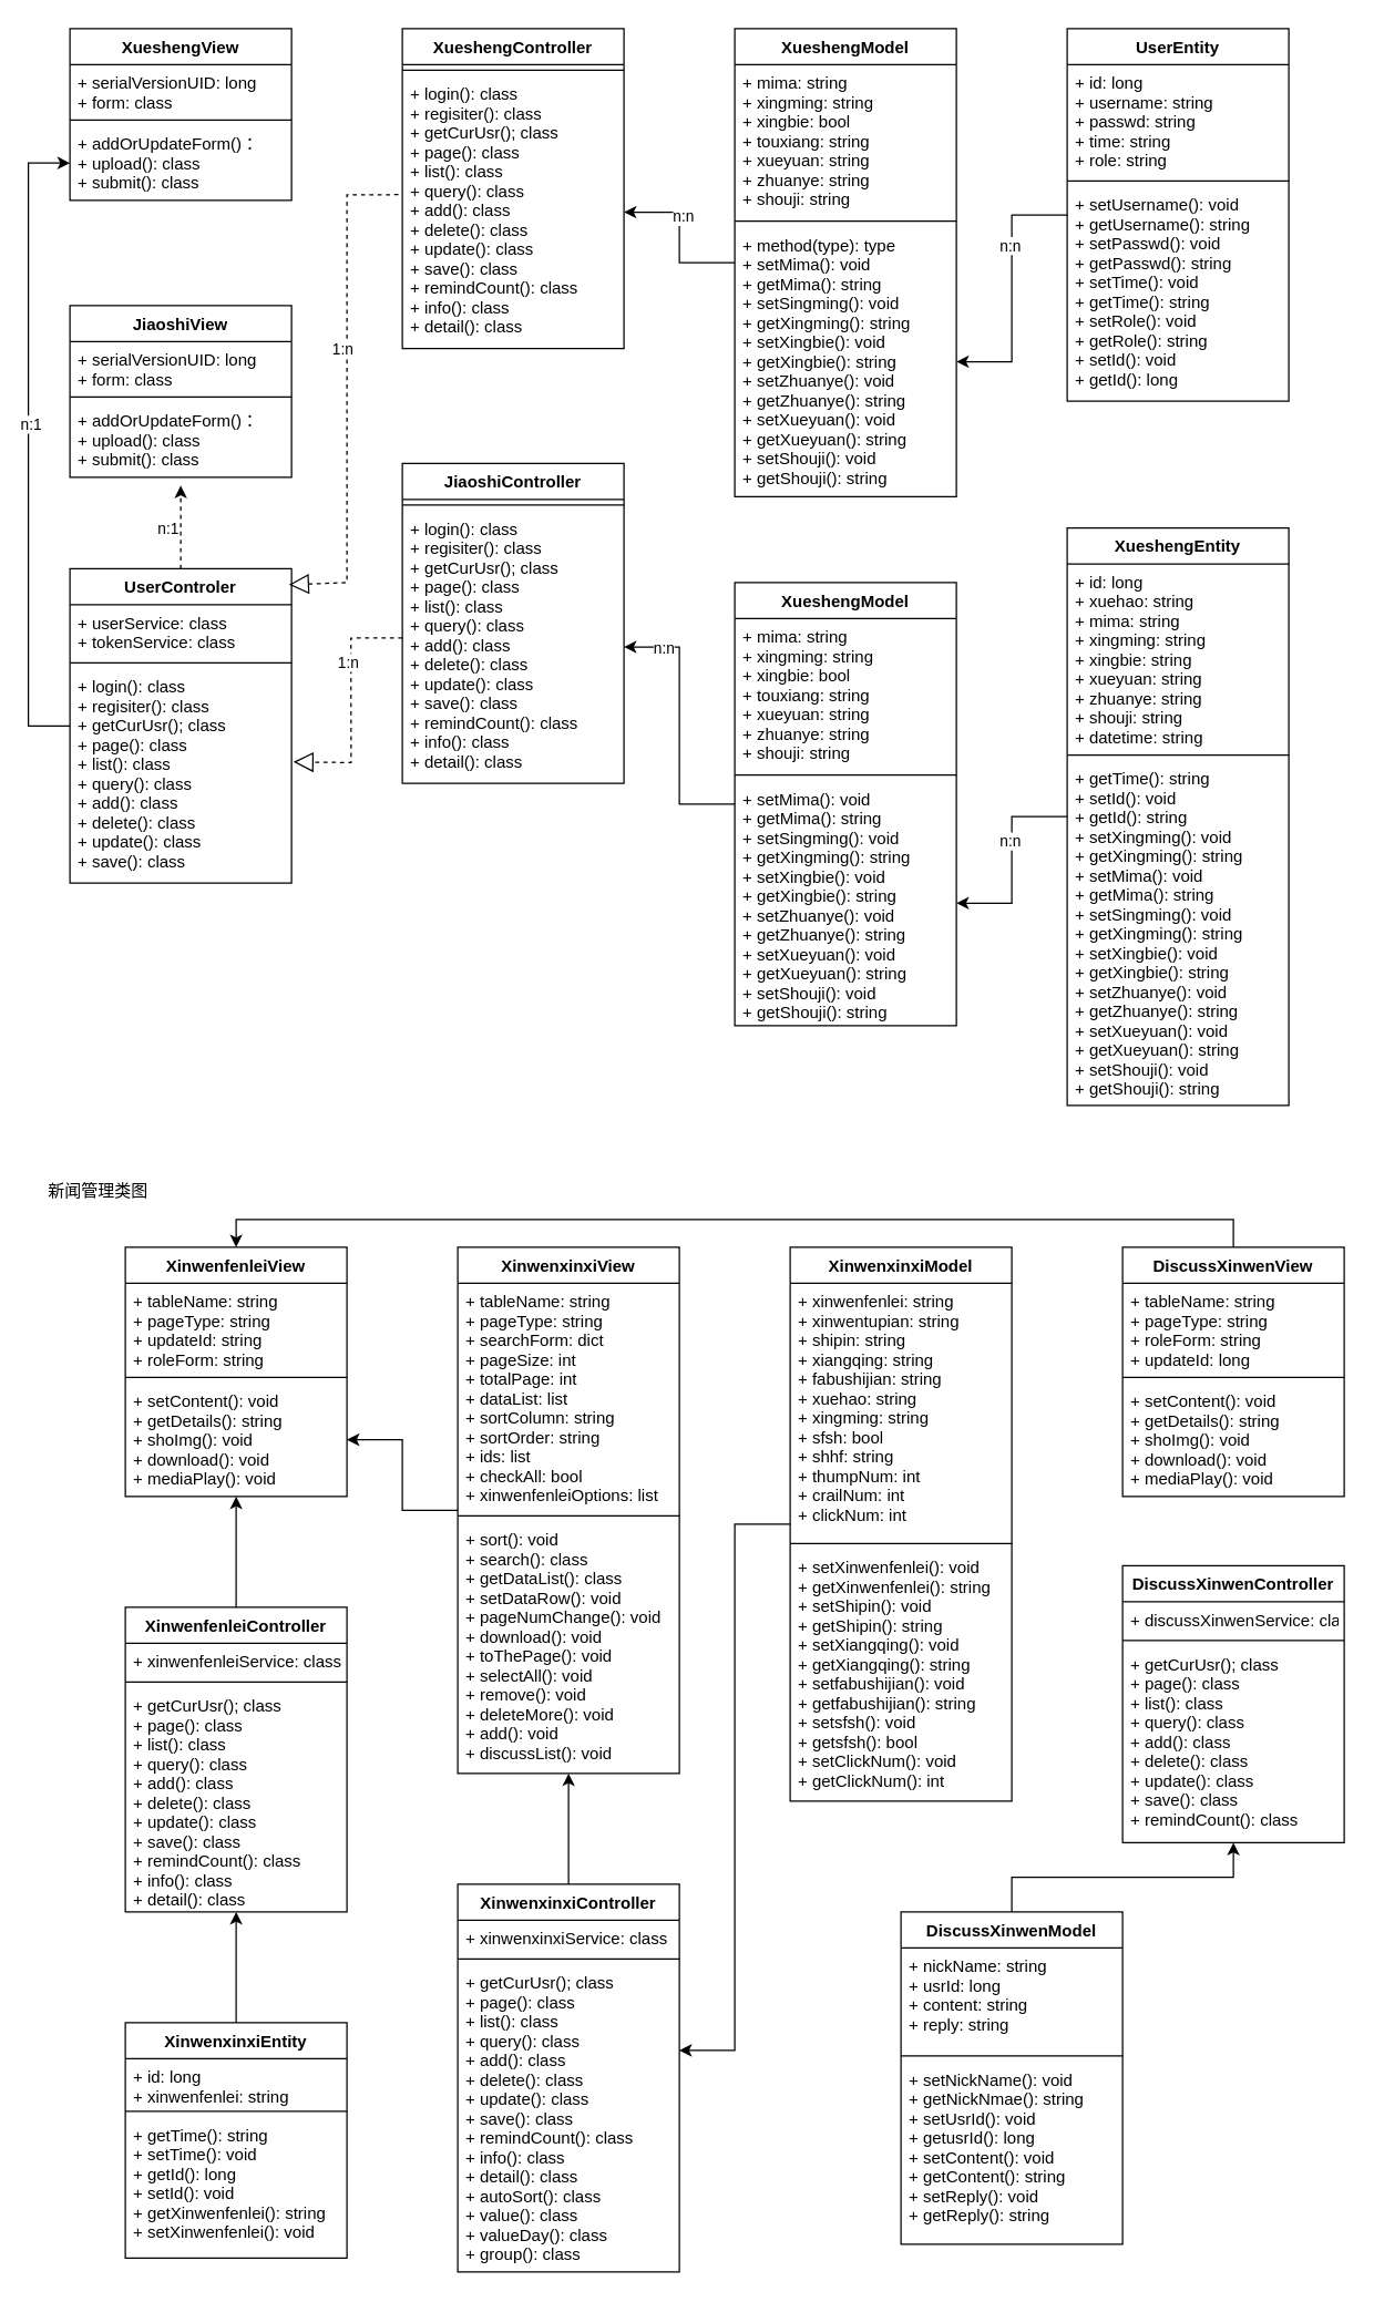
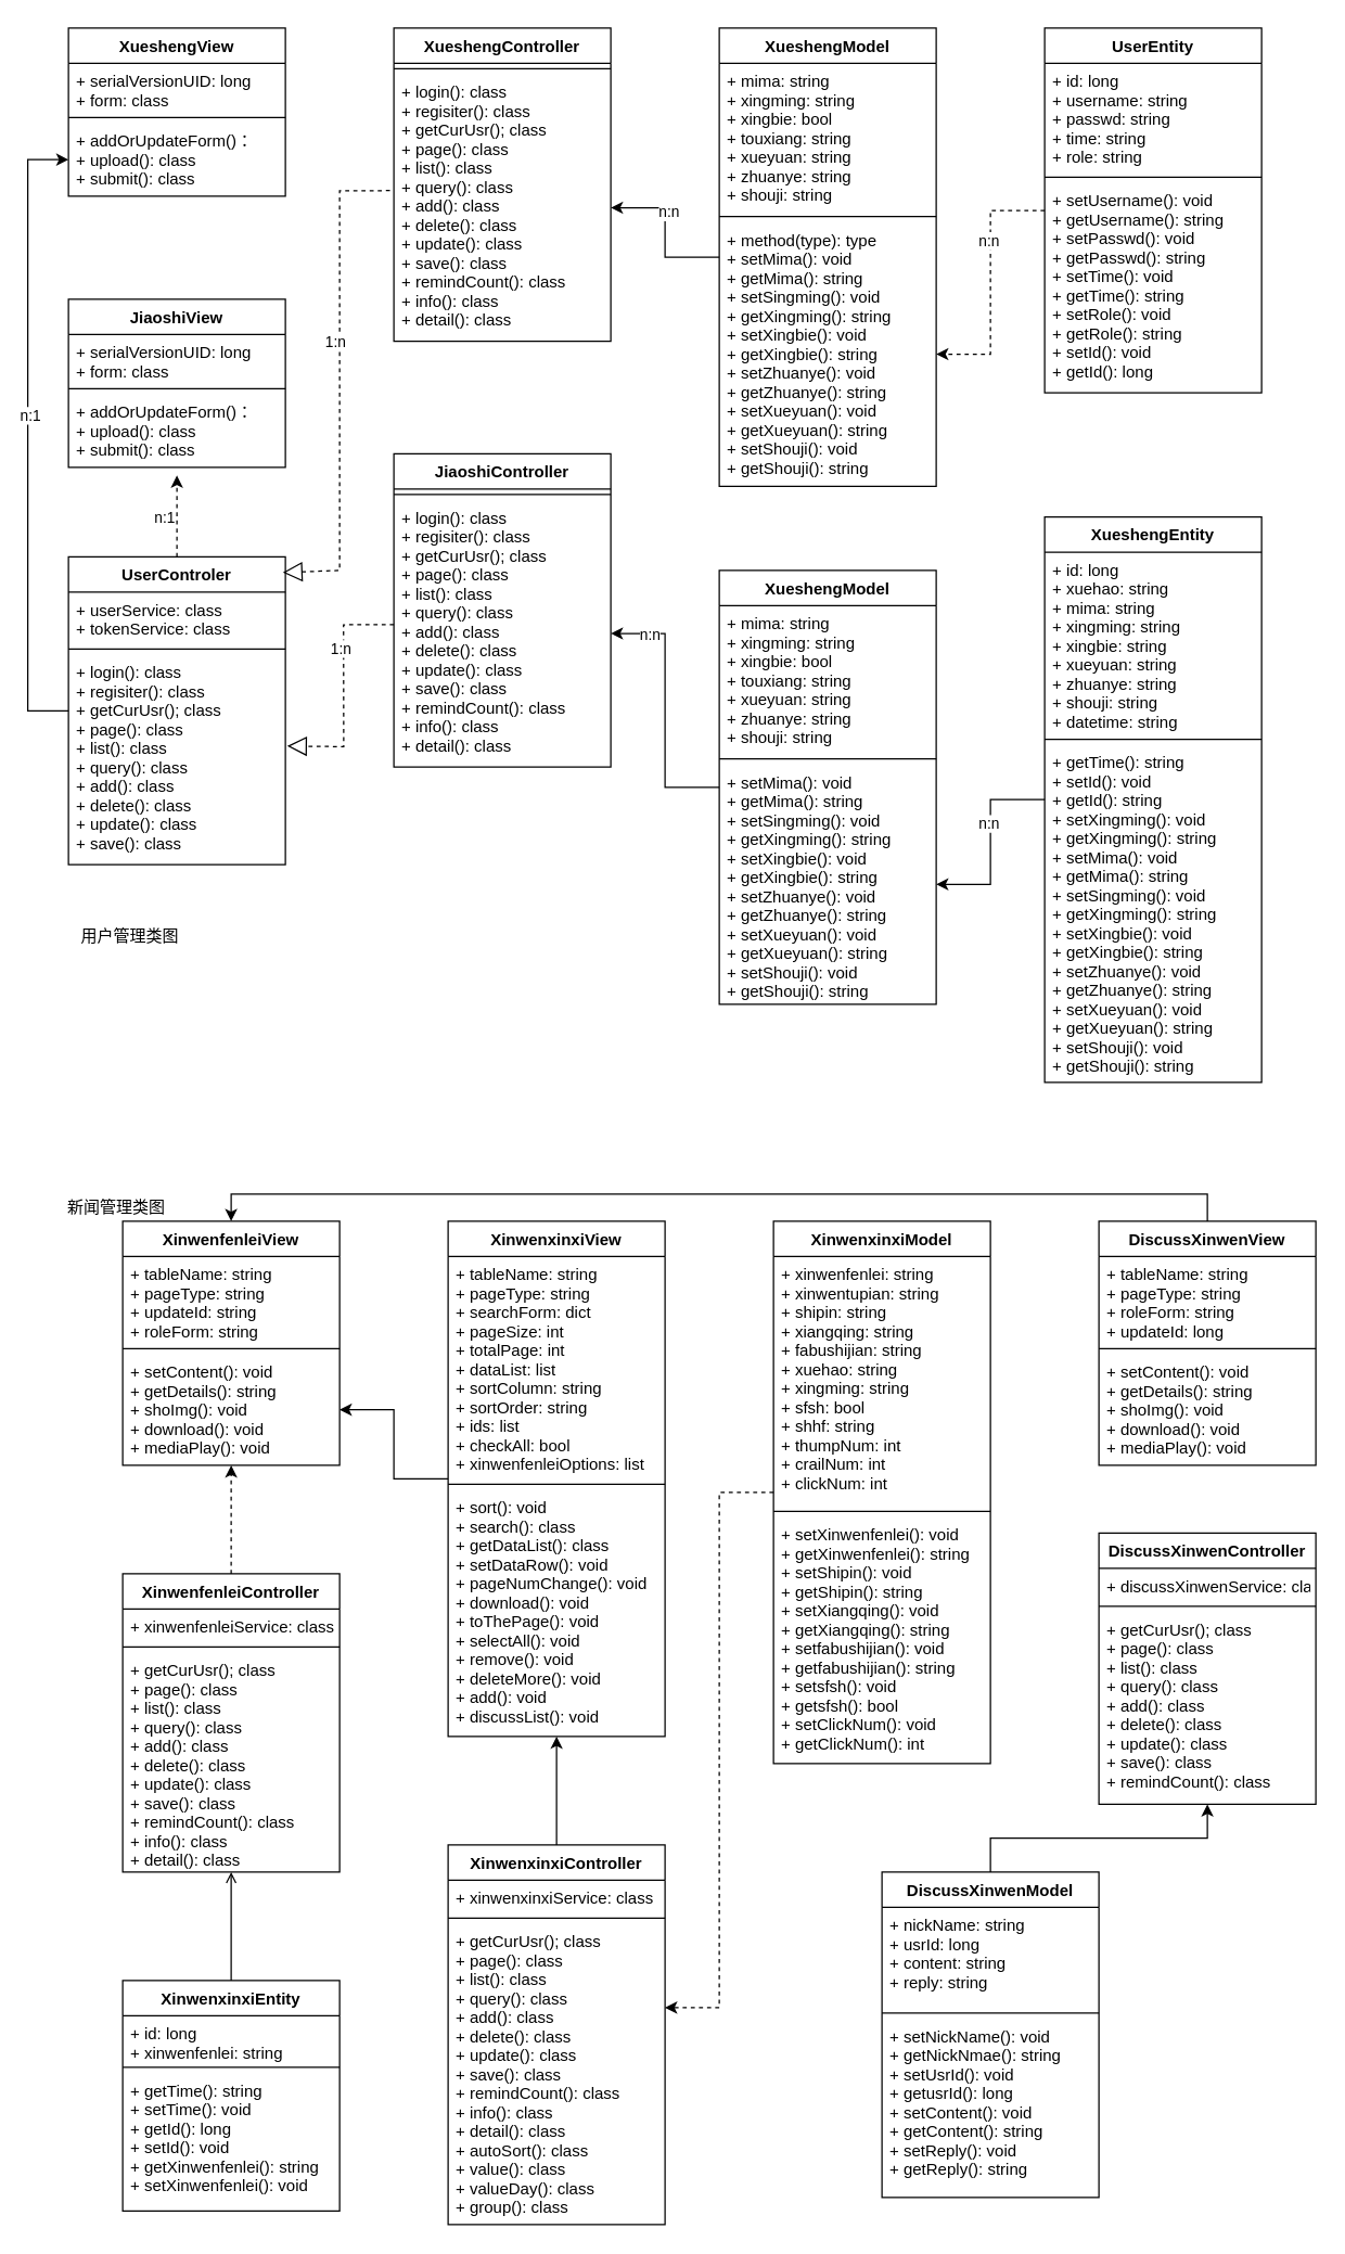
- <mxCell id="41" value="" style="edgeStyle=orthogonalEdgeStyle;rounded=0;orthogonalLoop=1;jettySize=auto;html=1;" edge="1" parent="1" source="43" target="14"><mxGeometry relative="1" as="geometry" /></mxCell>
+ <mxCell id="41" value="" style="edgeStyle=orthogonalEdgeStyle;rounded=0;orthogonalLoop=1;jettySize=auto;html=1;dashed=1;" edge="1" parent="1" source="43" target="14"><mxGeometry relative="1" as="geometry" /></mxCell>
+ <mxCell id="52" value="用户管理类图" style="text;html=1;resizable=0;autosize=1;align=center;verticalAlign=middle;points=[];fillColor=none;strokeColor=none;rounded=0;" vertex="1" parent="1"><mxGeometry x="50" y="680" width="90" height="20" as="geometry" /></mxCell>
- <mxCell id="53" value="新闻管理类图" style="text;html=1;resizable=0;autosize=1;align=center;verticalAlign=middle;points=[];fillColor=none;strokeColor=none;rounded=0;" vertex="1" parent="1"><mxGeometry x="25" y="850" width="90" height="20" as="geometry" /></mxCell>
+ <mxCell id="53" value="新闻管理类图" style="text;html=1;resizable=0;autosize=1;align=center;verticalAlign=middle;points=[];fillColor=none;strokeColor=none;rounded=0;" vertex="1" parent="1"><mxGeometry x="40" y="880" width="90" height="20" as="geometry" /></mxCell>
- <mxCell id="63" value="" style="edgeStyle=orthogonalEdgeStyle;rounded=0;orthogonalLoop=1;jettySize=auto;html=1;" edge="1" parent="1" source="64" target="54"><mxGeometry relative="1" as="geometry" /></mxCell>
+ <mxCell id="63" value="" style="edgeStyle=orthogonalEdgeStyle;rounded=0;orthogonalLoop=1;jettySize=auto;html=1;dashed=1;" edge="1" parent="1" source="64" target="54"><mxGeometry relative="1" as="geometry" /></mxCell>
- <mxCell id="78" value="" style="edgeStyle=orthogonalEdgeStyle;rounded=0;orthogonalLoop=1;jettySize=auto;html=1;" edge="1" parent="1" source="79" target="74"><mxGeometry relative="1" as="geometry"><Array as="points"><mxPoint x="530" y="1100" /><mxPoint x="530" y="1480" /></Array></mxGeometry></mxCell>
+ <mxCell id="78" value="" style="edgeStyle=orthogonalEdgeStyle;rounded=0;orthogonalLoop=1;jettySize=auto;html=1;dashed=1;" edge="1" parent="1" source="79" target="74"><mxGeometry relative="1" as="geometry"><Array as="points"><mxPoint x="530" y="1100" /><mxPoint x="530" y="1480" /></Array></mxGeometry></mxCell>
- <mxCell id="58" value="" style="edgeStyle=orthogonalEdgeStyle;rounded=0;orthogonalLoop=1;jettySize=auto;html=1;" edge="1" parent="1" source="59" target="64"><mxGeometry relative="1" as="geometry" /></mxCell>
+ <mxCell id="58" value="" style="edgeStyle=orthogonalEdgeStyle;rounded=0;orthogonalLoop=1;jettySize=auto;html=1;endArrow=open;" edge="1" parent="1" source="59" target="64"><mxGeometry relative="1" as="geometry" /></mxCell>
